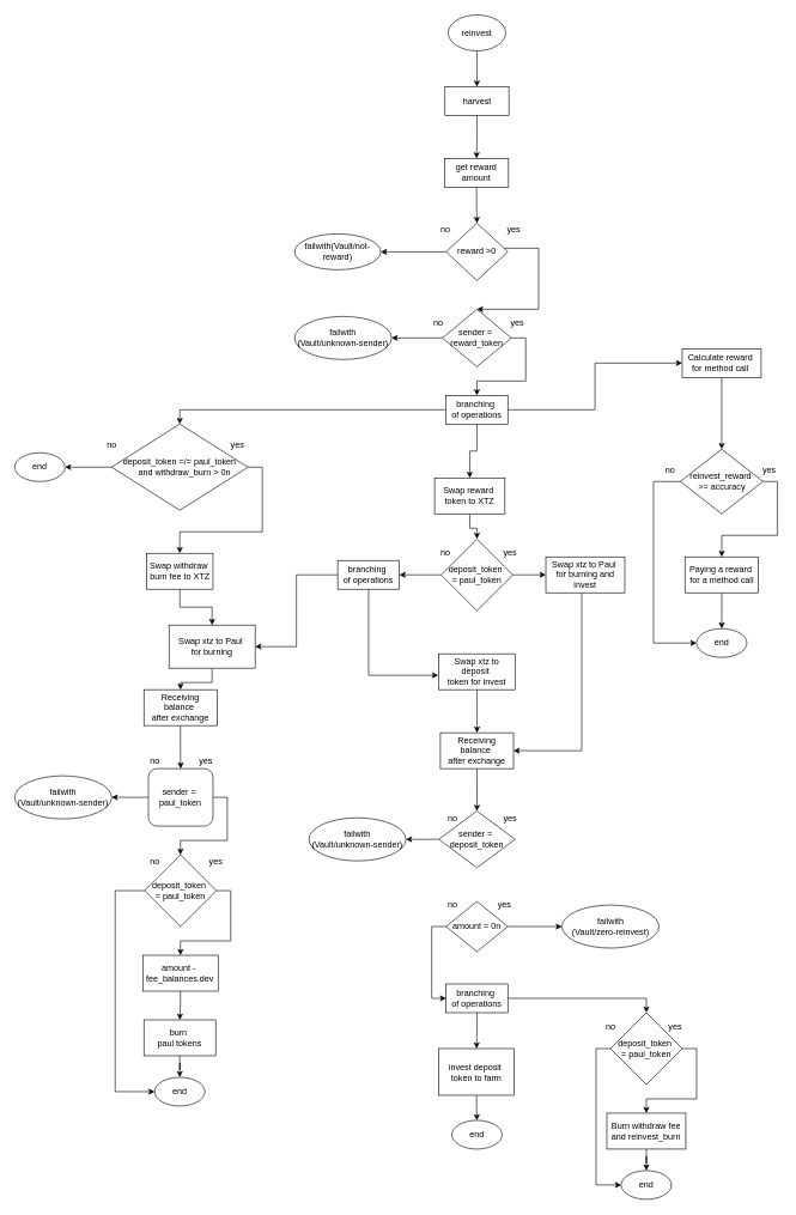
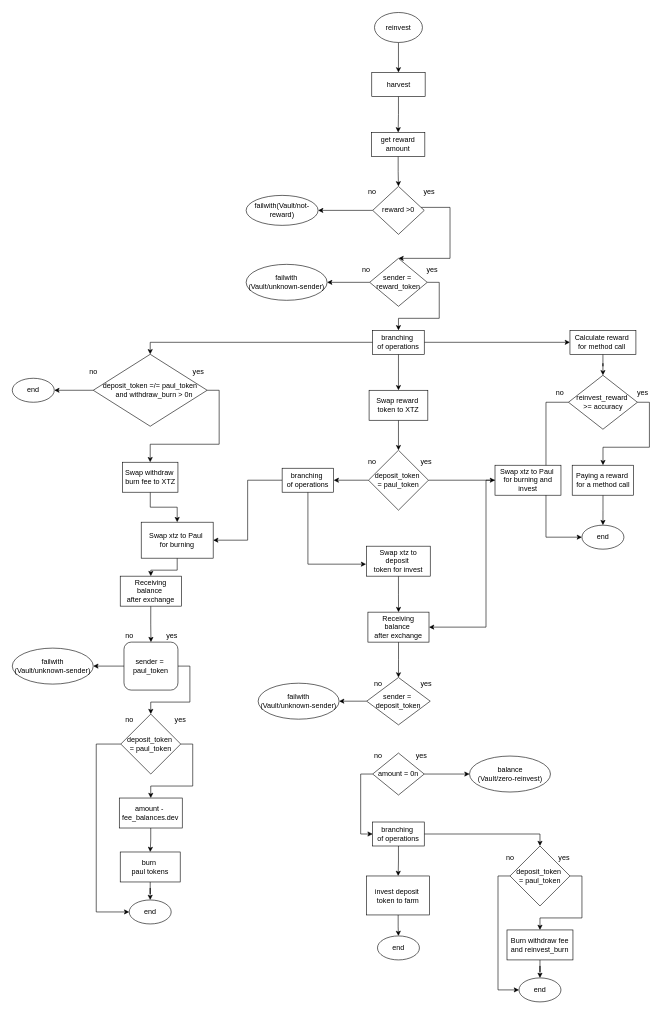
- <mxCell id="23" value="&lt;div&gt;Calculate reward&amp;nbsp;&lt;/div&gt;&lt;div&gt;for method call&amp;nbsp;&lt;/div&gt;" style="rounded=0;whiteSpace=wrap;html=1;" vertex="1" parent="1"><mxGeometry x="950" y="485" width="110" height="40" as="geometry" /></mxCell>
+ <mxCell id="23" value="&lt;div&gt;Calculate reward&amp;nbsp;&lt;/div&gt;&lt;div&gt;for method call&amp;nbsp;&lt;/div&gt;" style="rounded=0;whiteSpace=wrap;html=1;" vertex="1" parent="1"><mxGeometry x="950" y="550" width="110" height="40" as="geometry" /></mxCell>
- <mxCell id="61" value="&lt;div&gt;Swap reward&amp;nbsp;&lt;/div&gt;&lt;div&gt;token to XTZ&lt;/div&gt;" style="rounded=0;whiteSpace=wrap;html=1;" vertex="1" parent="1"><mxGeometry x="605" y="665" width="98" height="50" as="geometry" /></mxCell>
+ <mxCell id="61" value="&lt;div&gt;Swap reward&amp;nbsp;&lt;/div&gt;&lt;div&gt;token to XTZ&lt;/div&gt;" style="rounded=0;whiteSpace=wrap;html=1;" vertex="1" parent="1"><mxGeometry x="615" y="650" width="98" height="50" as="geometry" /></mxCell>
- <mxCell id="68" value="&lt;div&gt;Swap xtz to Paul&amp;nbsp;&lt;/div&gt;&lt;div&gt;for burning and invest&lt;/div&gt;" style="rounded=0;whiteSpace=wrap;html=1;" vertex="1" parent="1"><mxGeometry x="760" y="775" width="110" height="50" as="geometry" /></mxCell>
+ <mxCell id="68" value="&lt;div&gt;Swap xtz to Paul&amp;nbsp;&lt;/div&gt;&lt;div&gt;for burning and invest&lt;/div&gt;" style="rounded=0;whiteSpace=wrap;html=1;" vertex="1" parent="1"><mxGeometry x="825" y="775" width="110" height="50" as="geometry" /></mxCell>
- <mxCell id="88" value="&lt;div&gt;failwith&lt;/div&gt;&lt;div&gt;(Vault/zero-reinvest)&lt;/div&gt;" style="ellipse;whiteSpace=wrap;html=1;" vertex="1" parent="1"><mxGeometry x="782.5" y="1260" width="135" height="60" as="geometry" /></mxCell>
+ <mxCell id="88" value="&lt;div&gt;balance&lt;/div&gt;&lt;div&gt;(Vault/zero-reinvest)&lt;/div&gt;" style="ellipse;whiteSpace=wrap;html=1;" vertex="1" parent="1"><mxGeometry x="782.5" y="1260" width="135" height="60" as="geometry" /></mxCell>
